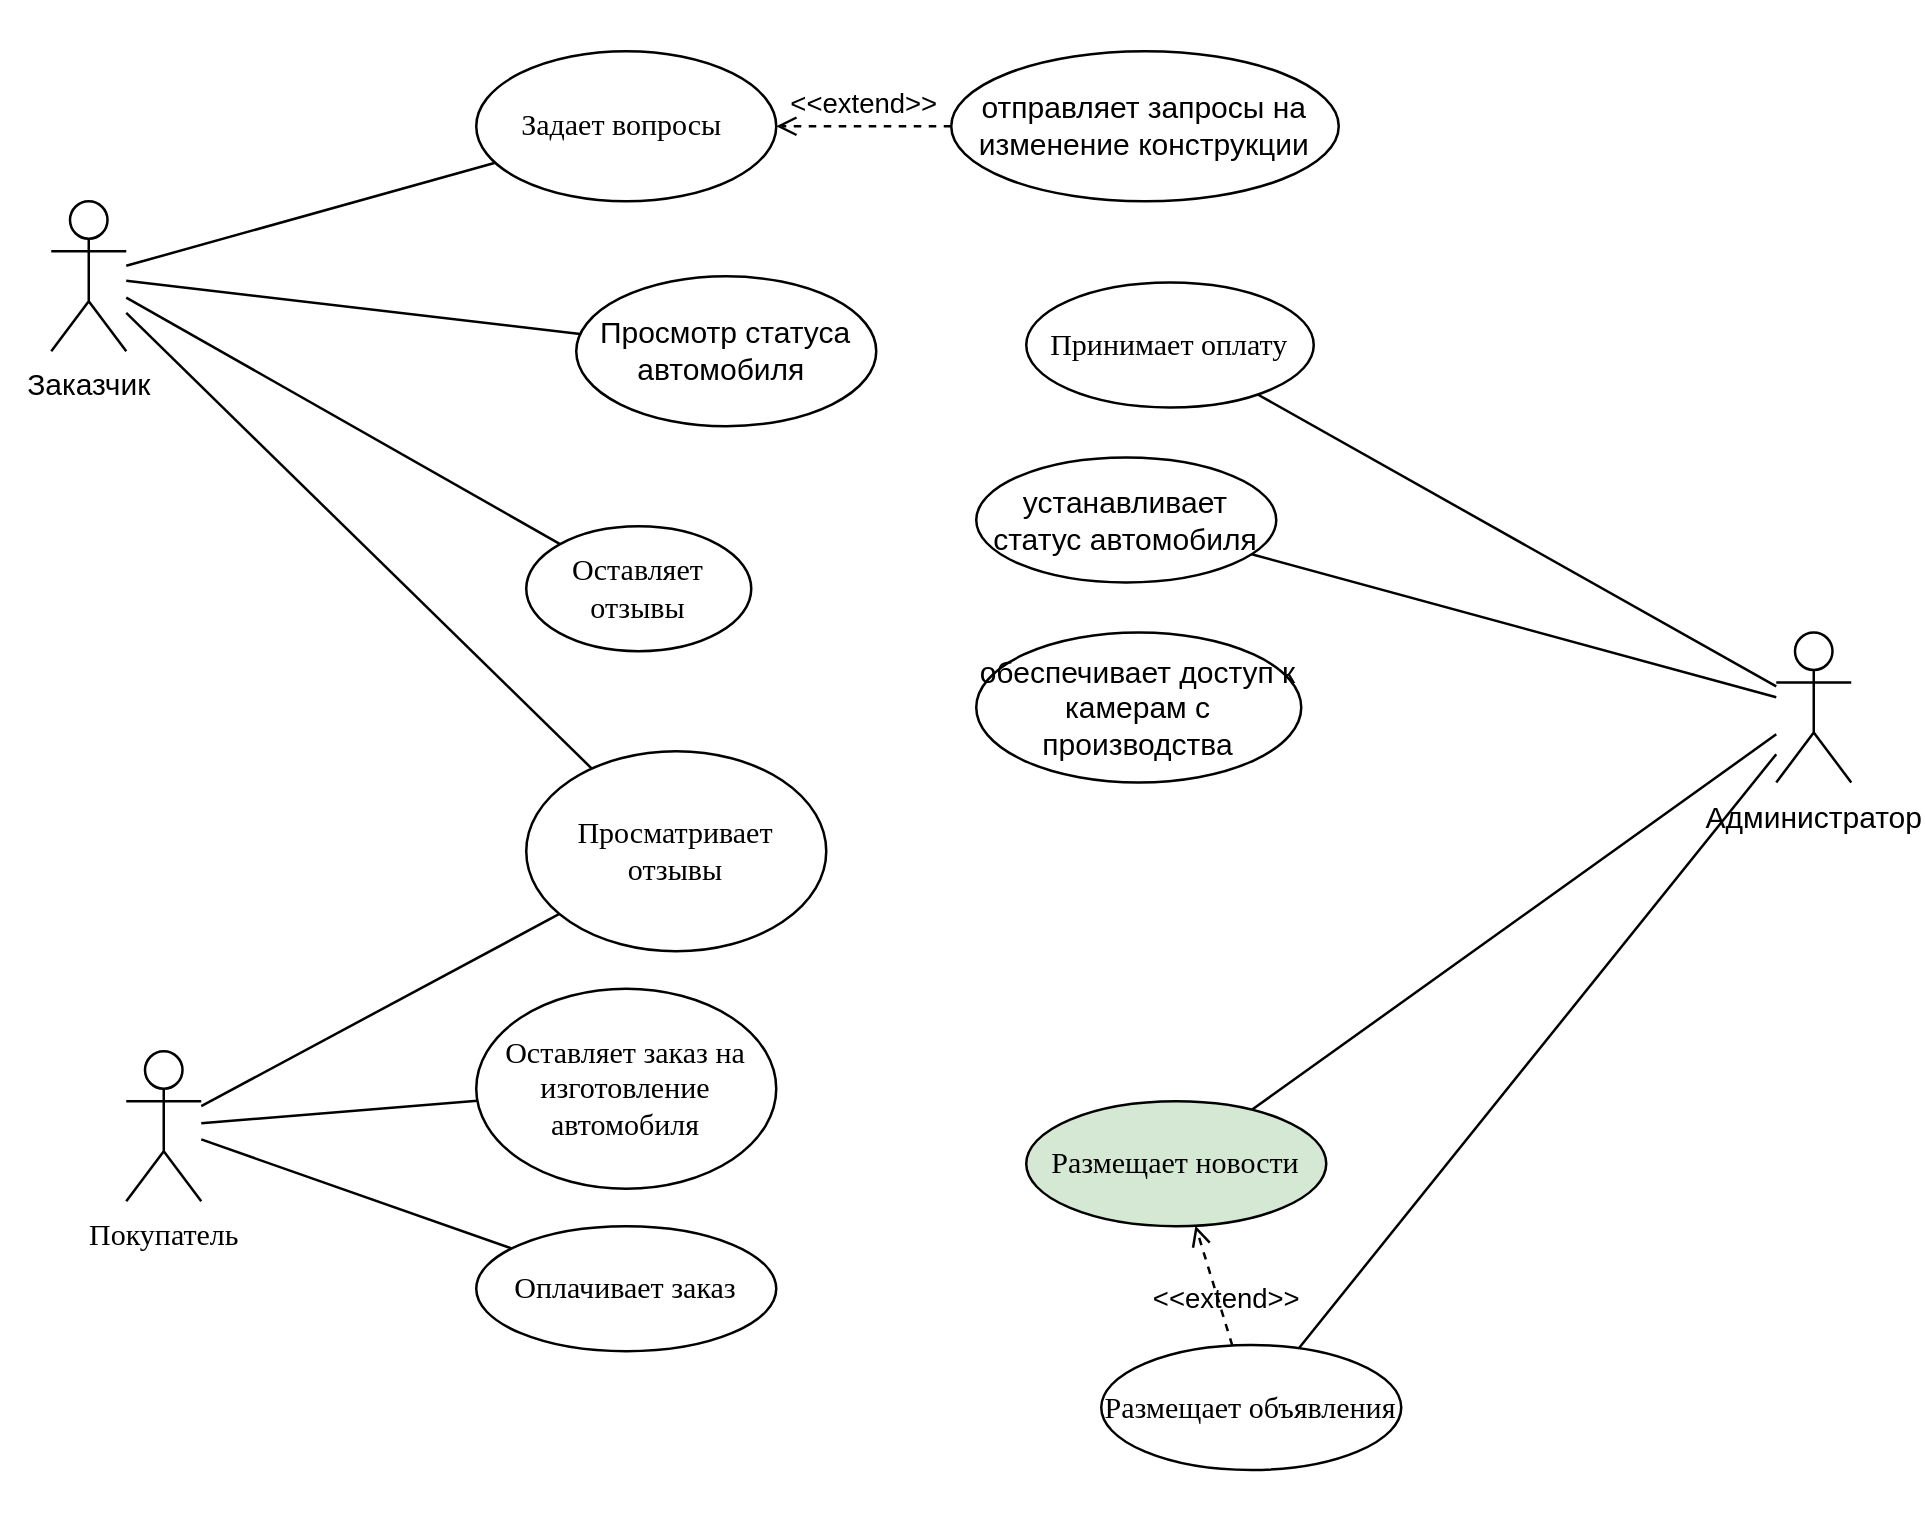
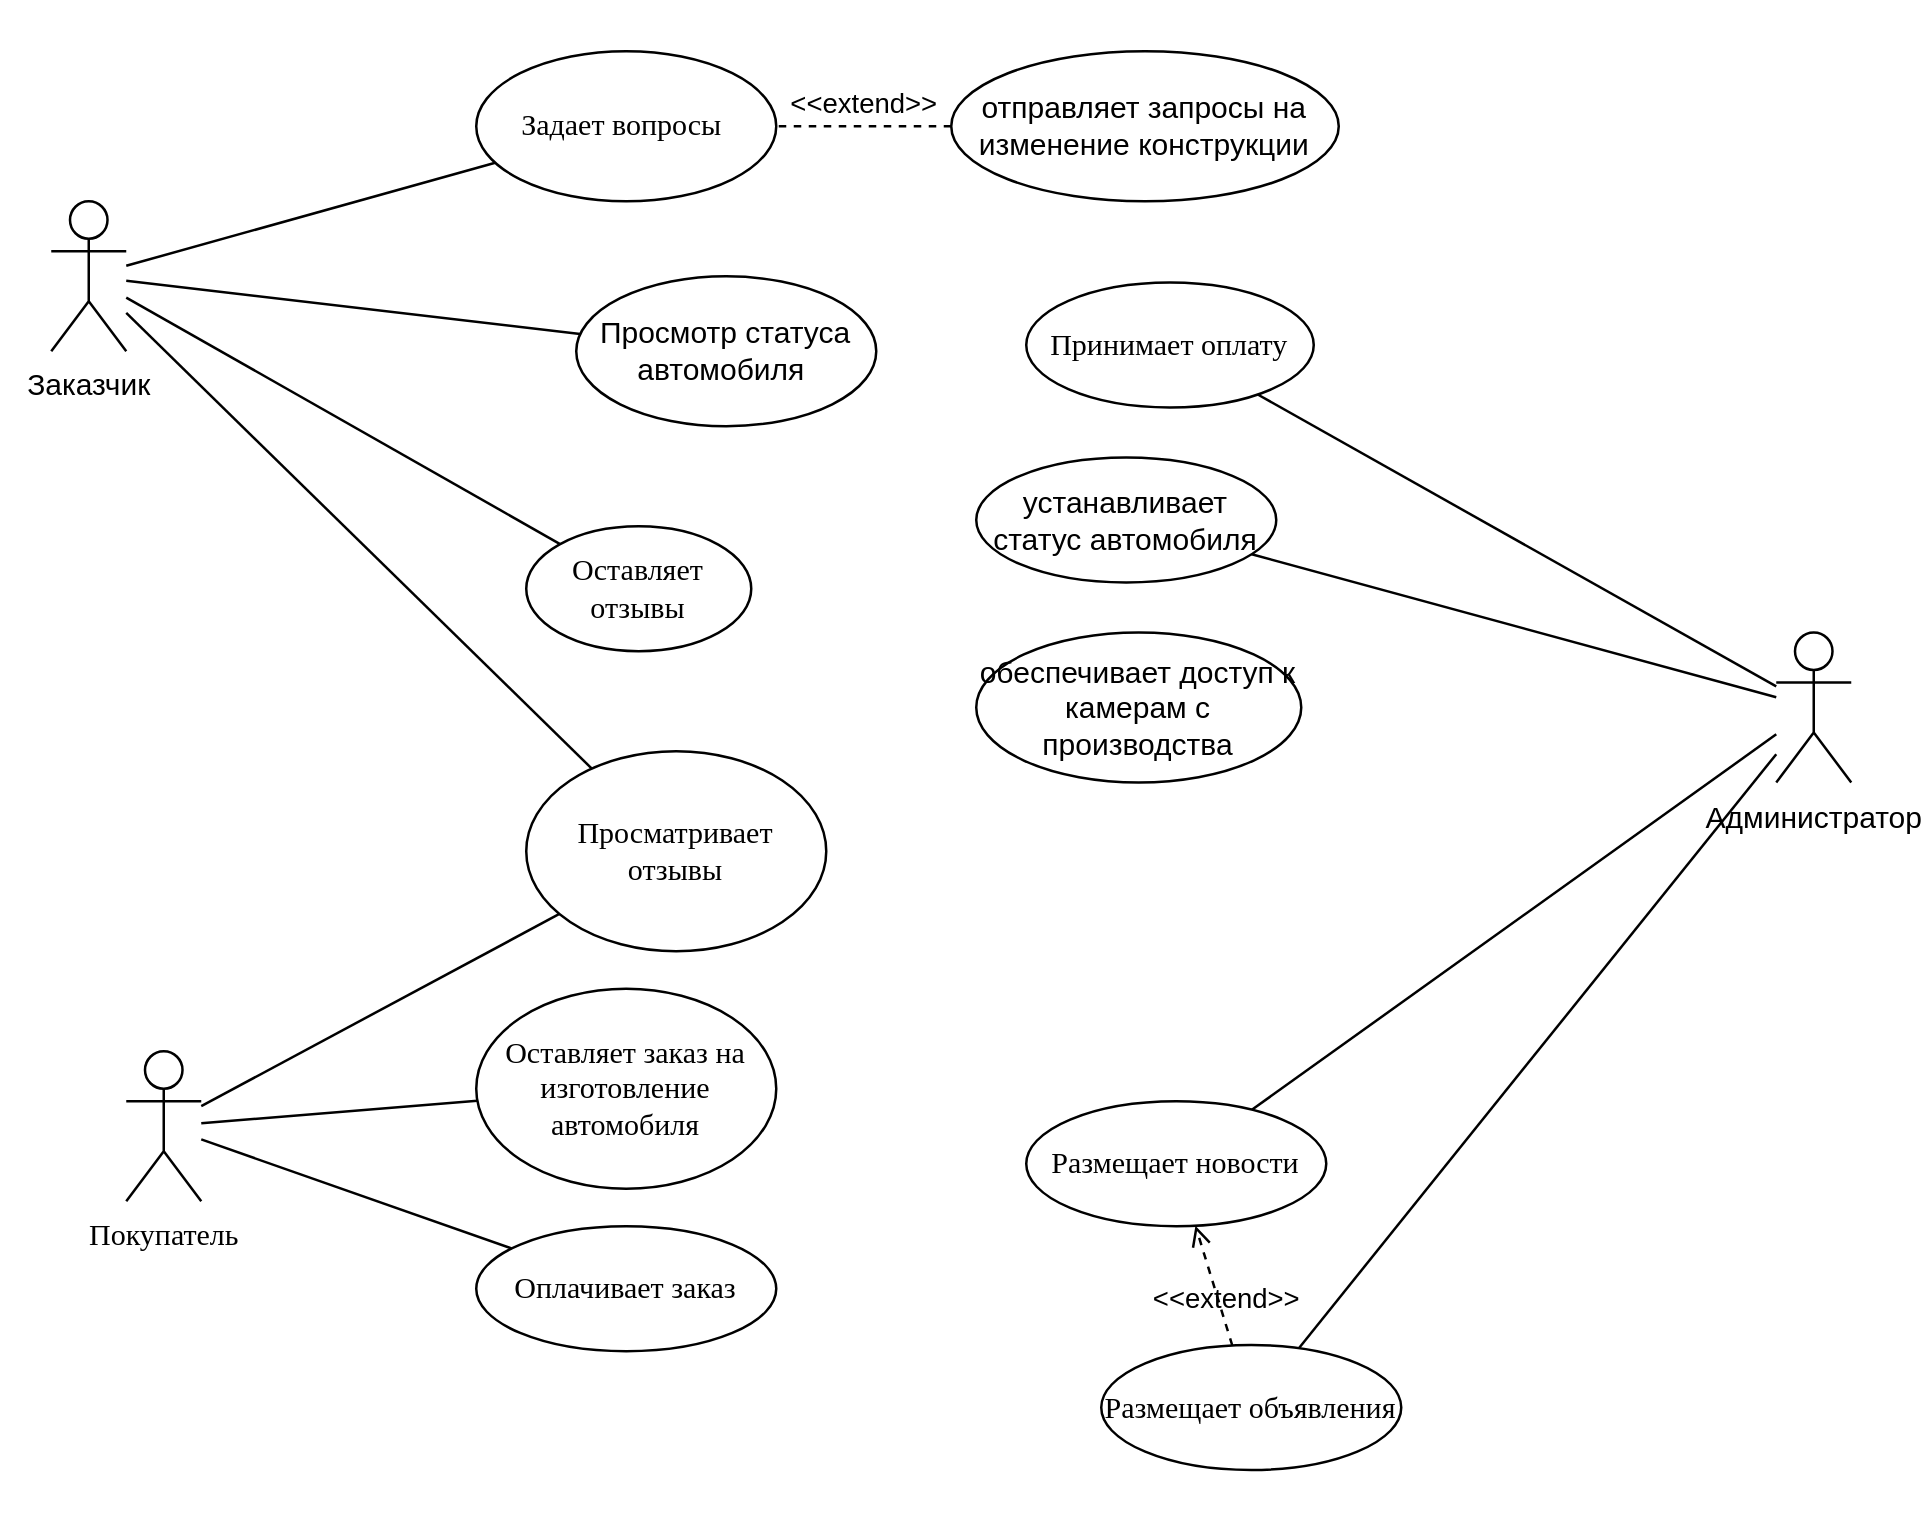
- <mxCell id="26" value="&amp;lt;&amp;lt;extend&amp;gt;&amp;gt;" style="html=1;verticalAlign=bottom;labelBackgroundColor=none;endArrow=open;endFill=0;dashed=1;" edge="1" parent="1" source="3" target="10"><mxGeometry width="160" relative="1" as="geometry"><mxPoint x="250" y="60" as="sourcePoint" /><mxPoint x="410" y="60" as="targetPoint" /></mxGeometry></mxCell>
+ <mxCell id="26" value="&amp;lt;&amp;lt;extend&amp;gt;&amp;gt;" style="html=1;verticalAlign=bottom;labelBackgroundColor=none;endArrow=none;endFill=0;dashed=1;" edge="1" parent="1" source="3" target="10"><mxGeometry width="160" relative="1" as="geometry"><mxPoint x="250" y="60" as="sourcePoint" /><mxPoint x="410" y="60" as="targetPoint" /></mxGeometry></mxCell>
- <mxCell id="27" value="Размещает новости" style="ellipse;whiteSpace=wrap;html=1;fontFamily=Times New Roman;fillColor=#d5e8d4;" vertex="1" parent="1"><mxGeometry x="410" y="440" width="120" height="50" as="geometry" /></mxCell>
+ <mxCell id="27" value="Размещает новости" style="ellipse;whiteSpace=wrap;html=1;fontFamily=Times New Roman;" vertex="1" parent="1"><mxGeometry x="410" y="440" width="120" height="50" as="geometry" /></mxCell>
